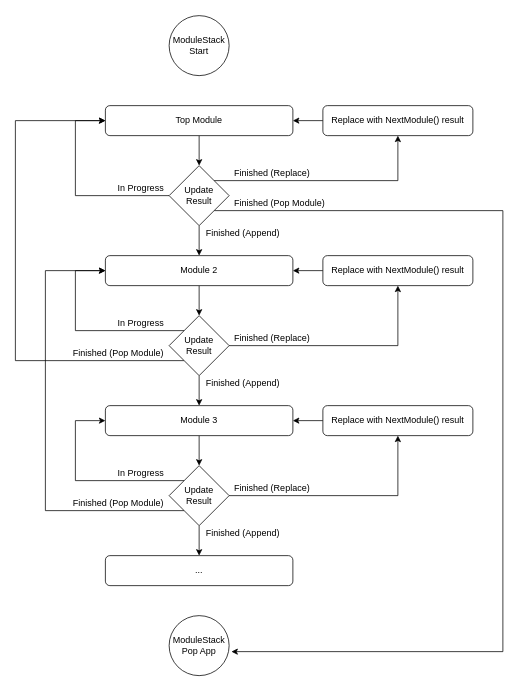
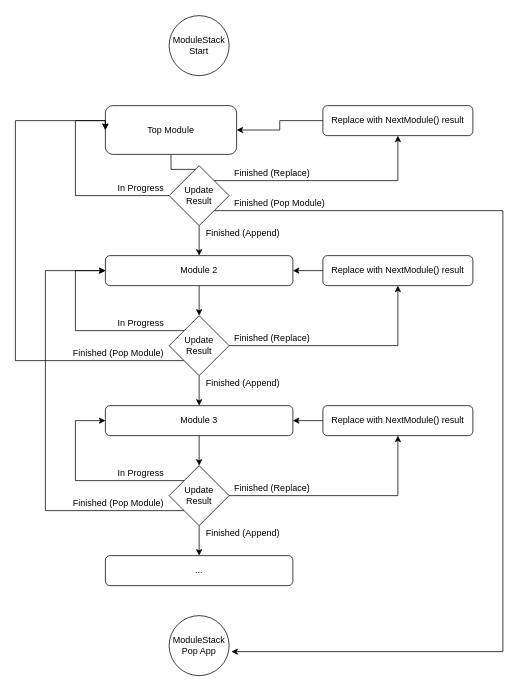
- <mxCell id="3" value="Top Module" style="rounded=1;whiteSpace=wrap;html=1;" parent="1" vertex="1"><mxGeometry x="140" y="140" width="250" height="40" as="geometry" /></mxCell>
+ <mxCell id="3" value="Top Module" style="rounded=1;whiteSpace=wrap;html=1;" parent="1" vertex="1"><mxGeometry x="140" y="140" width="175" height="65" as="geometry" /></mxCell>
